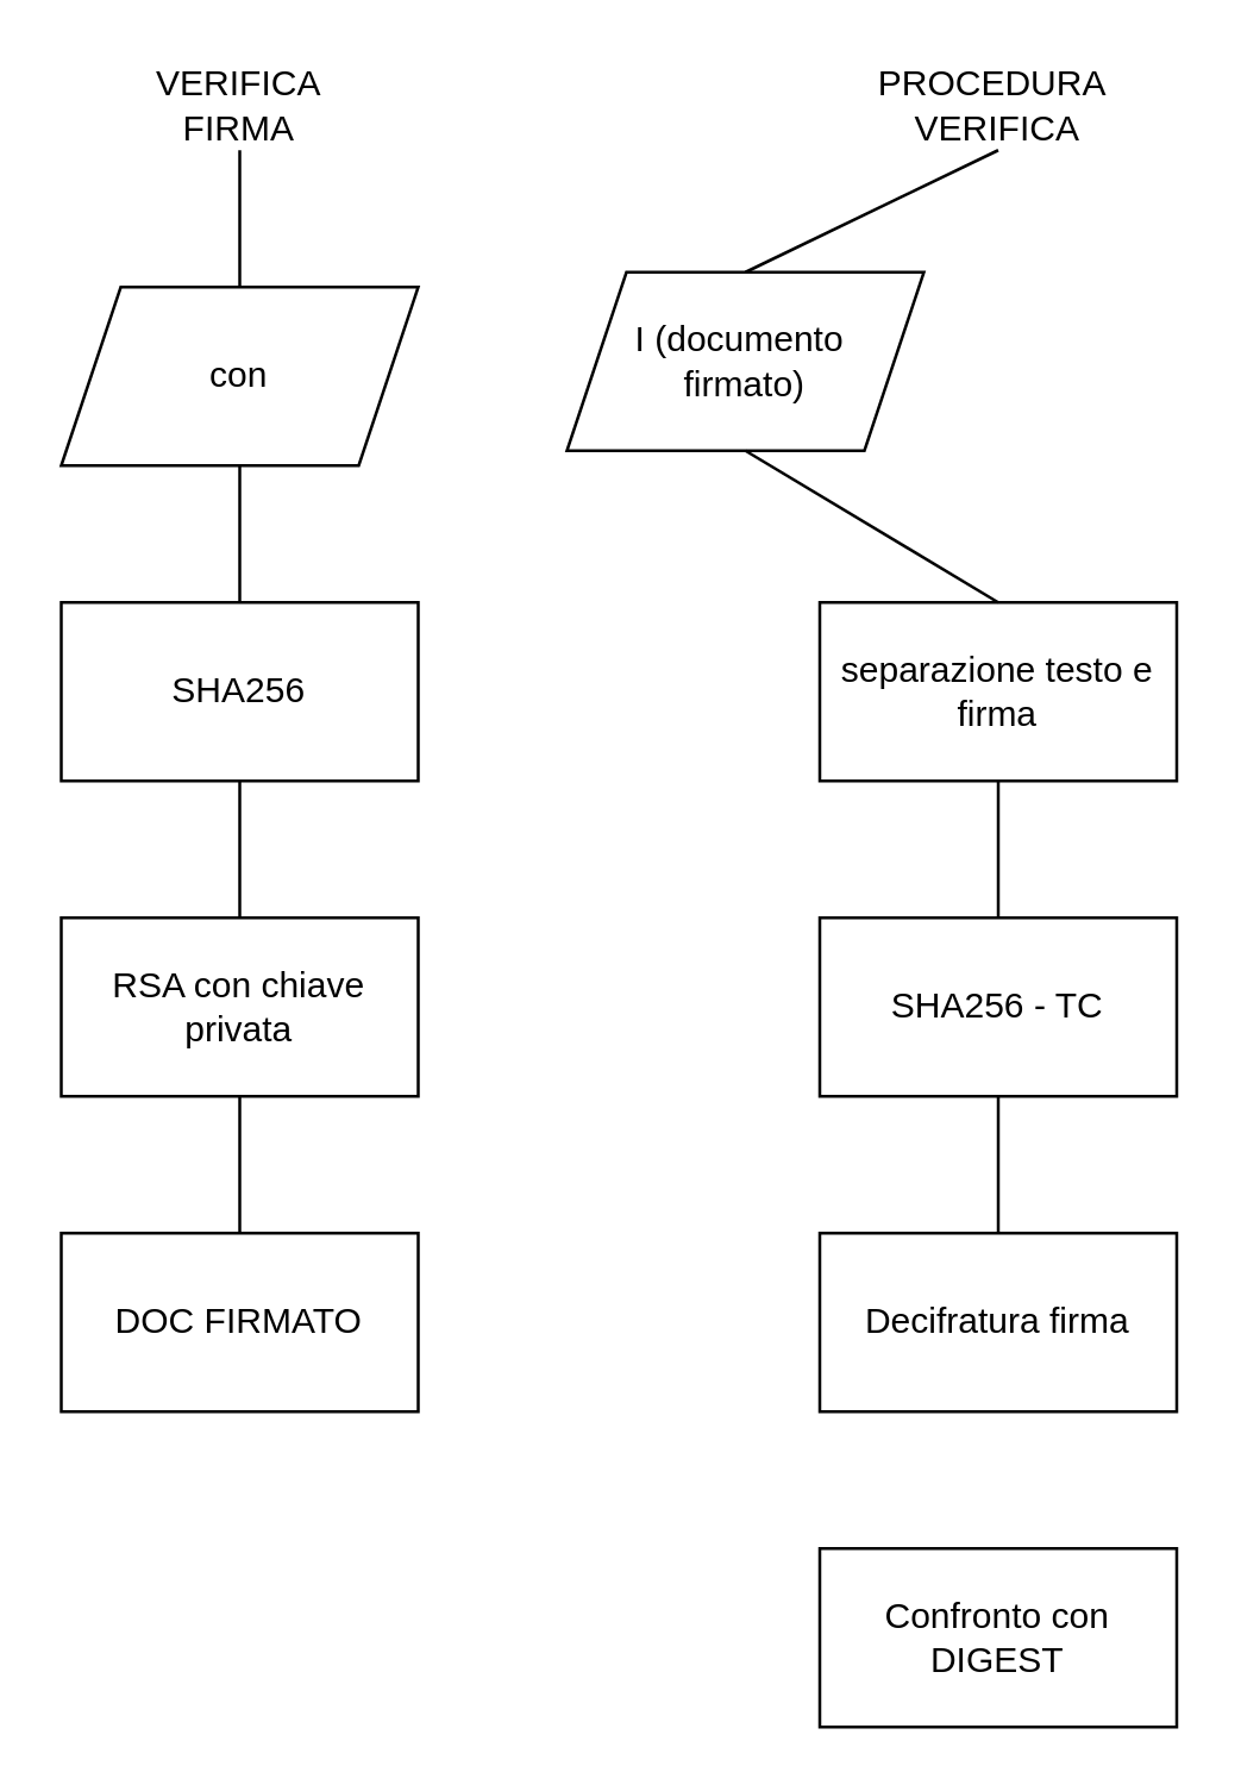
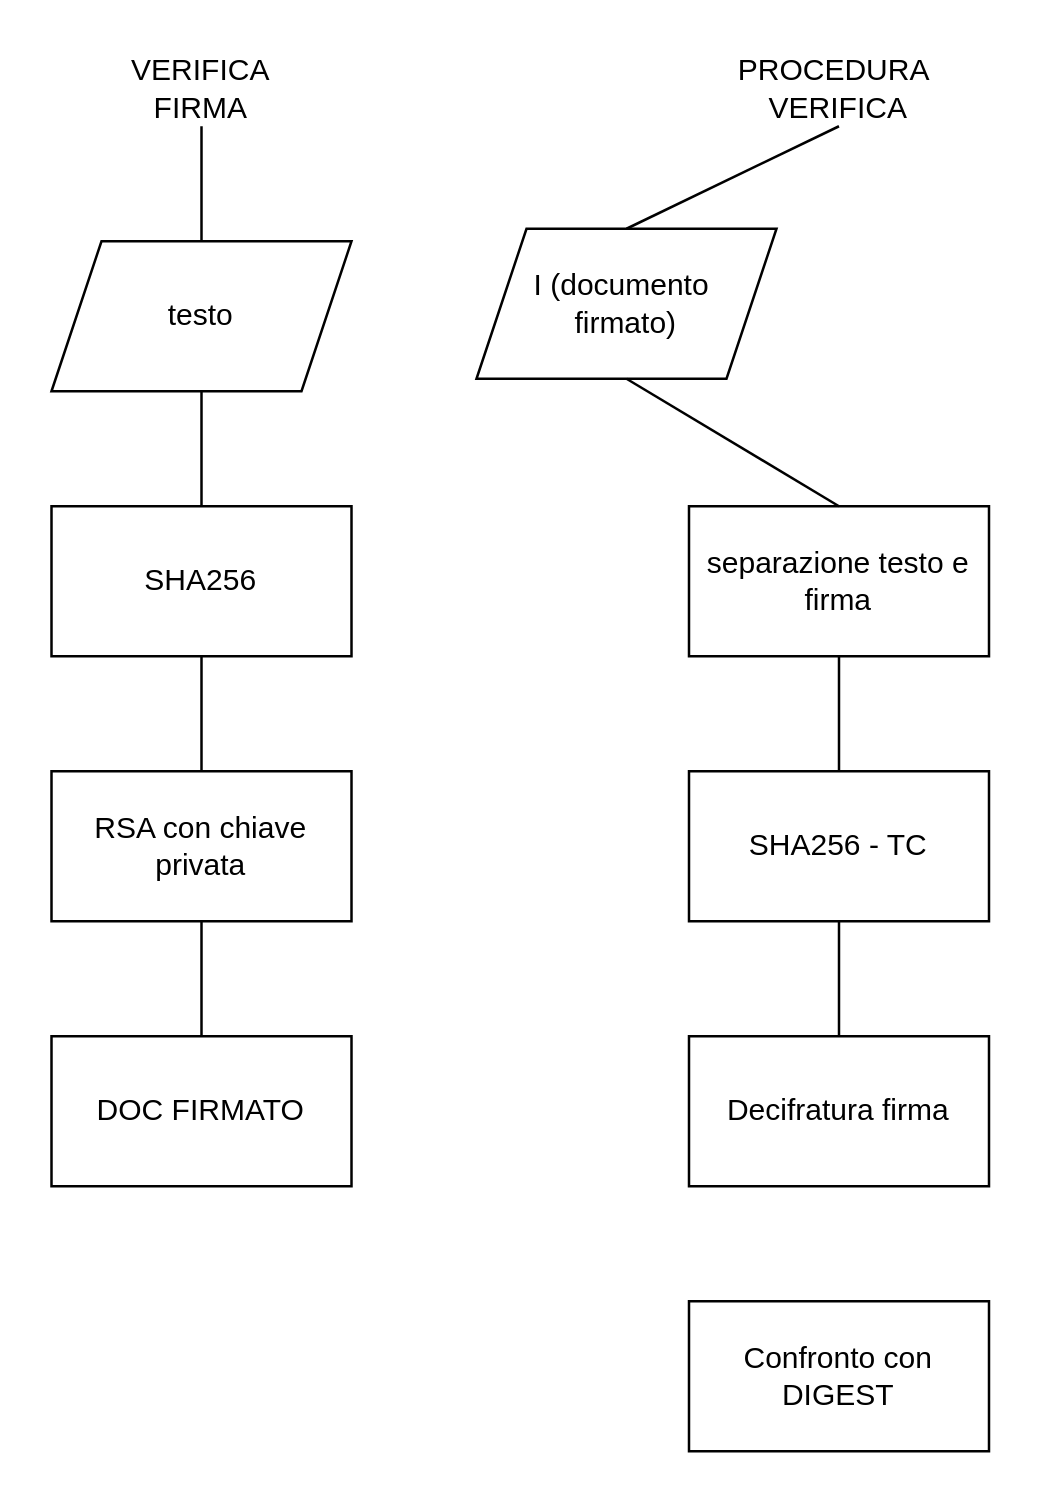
- <mxCell id="3" value="con" style="shape=parallelogram;perimeter=parallelogramPerimeter;whiteSpace=wrap;html=1;fixedSize=1;" vertex="1" parent="1"><mxGeometry x="20" y="96" width="120" height="60" as="geometry" /></mxCell>
+ <mxCell id="3" value="testo" style="shape=parallelogram;perimeter=parallelogramPerimeter;whiteSpace=wrap;html=1;fixedSize=1;" vertex="1" parent="1"><mxGeometry x="20" y="96" width="120" height="60" as="geometry" /></mxCell>
